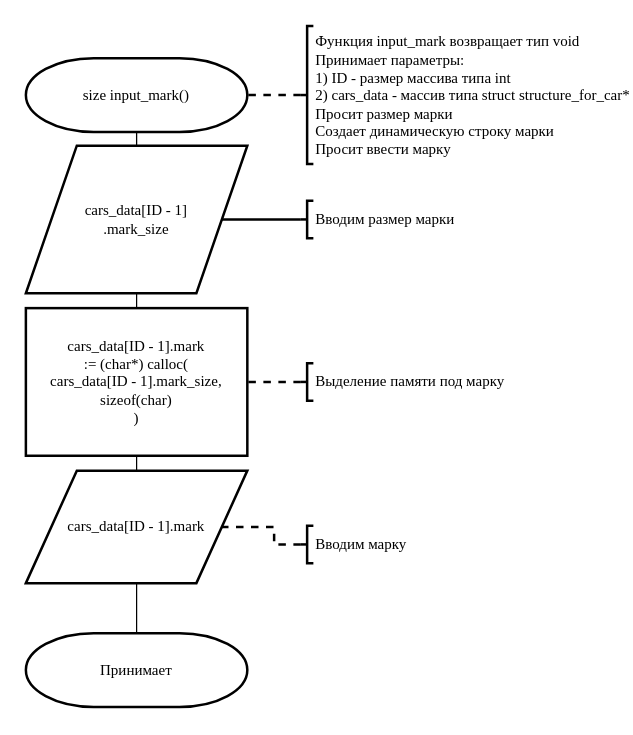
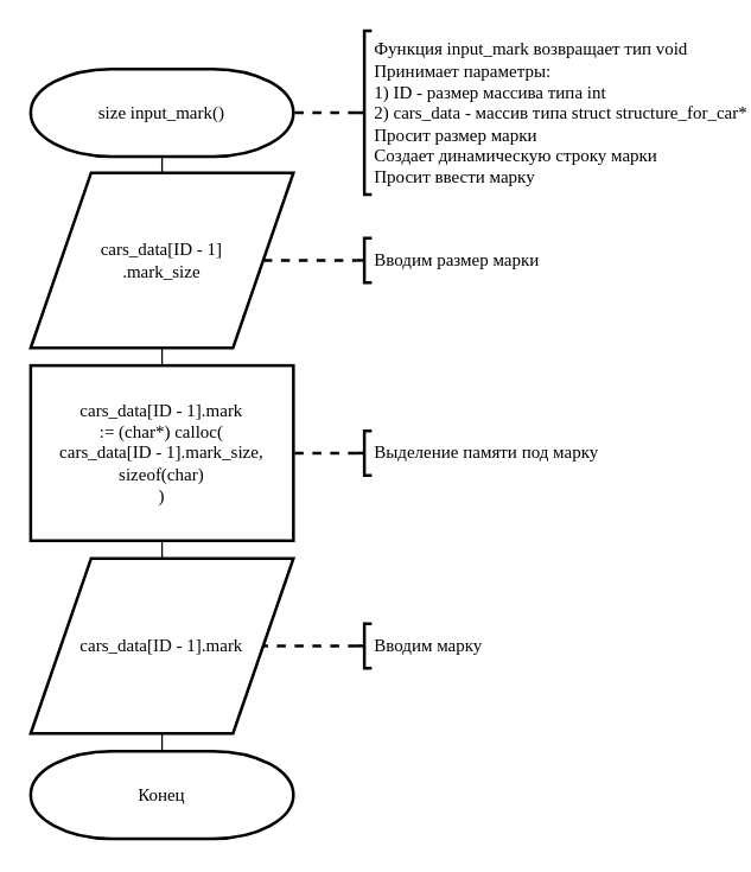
- <mxCell id="5" style="edgeStyle=orthogonalEdgeStyle;rounded=0;orthogonalLoop=1;jettySize=auto;html=1;exitX=1;exitY=0.5;exitDx=0;exitDy=0;entryX=0;entryY=0.5;entryDx=0;entryDy=0;entryPerimeter=0;endArrow=none;endFill=0;strokeWidth=2;dashed=0;" edge="1" parent="1" source="6" target="14"><mxGeometry relative="1" as="geometry" /></mxCell>
+ <mxCell id="5" style="edgeStyle=orthogonalEdgeStyle;rounded=0;orthogonalLoop=1;jettySize=auto;html=1;exitX=1;exitY=0.5;exitDx=0;exitDy=0;entryX=0;entryY=0.5;entryDx=0;entryDy=0;entryPerimeter=0;endArrow=none;endFill=0;strokeWidth=2;dashed=1;" edge="1" parent="1" source="6" target="14"><mxGeometry relative="1" as="geometry" /></mxCell>
- <mxCell id="10" value="&lt;font face=&quot;Times New Roman&quot;&gt;cars_data[ID - 1].mark&lt;/font&gt;" style="shape=parallelogram;html=1;strokeWidth=2;perimeter=parallelogramPerimeter;whiteSpace=wrap;rounded=0;arcSize=12;size=0.23;" vertex="1" parent="1"><mxGeometry x="20" y="376" width="177.165" height="90" as="geometry" /></mxCell>
+ <mxCell id="10" value="&lt;font face=&quot;Times New Roman&quot;&gt;cars_data[ID - 1].mark&lt;/font&gt;" style="shape=parallelogram;html=1;strokeWidth=2;perimeter=parallelogramPerimeter;whiteSpace=wrap;rounded=0;arcSize=12;size=0.23;" vertex="1" parent="1"><mxGeometry x="20" y="376" width="177.165" height="118.11" as="geometry" /></mxCell>
- <mxCell id="11" value="&lt;font face=&quot;Times New Roman&quot;&gt;Принимает&lt;/font&gt;" style="strokeWidth=2;html=1;shape=mxgraph.flowchart.terminator;whiteSpace=wrap;" vertex="1" parent="1"><mxGeometry x="20" y="506" width="177.165" height="59.055" as="geometry" /></mxCell>
+ <mxCell id="11" value="&lt;font face=&quot;Times New Roman&quot;&gt;Конец&lt;/font&gt;" style="strokeWidth=2;html=1;shape=mxgraph.flowchart.terminator;whiteSpace=wrap;" vertex="1" parent="1"><mxGeometry x="20" y="506" width="177.165" height="59.055" as="geometry" /></mxCell>
